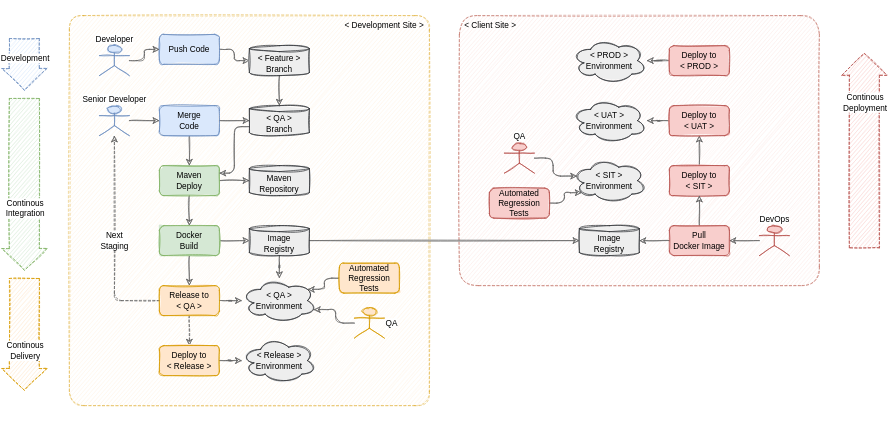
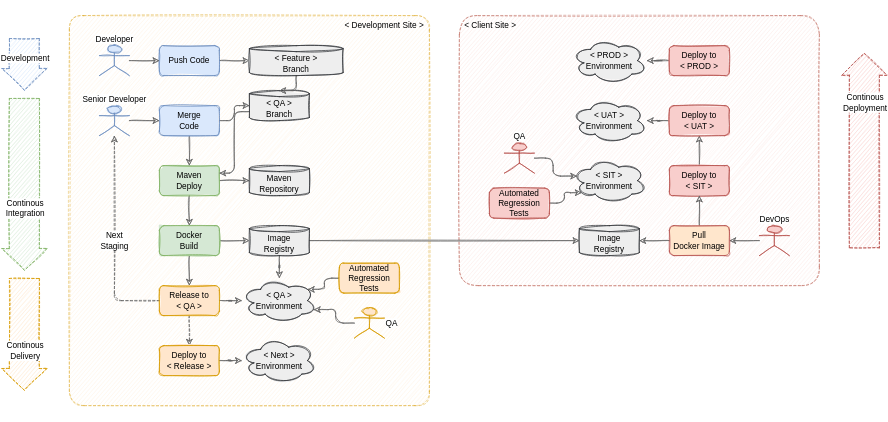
- <mxCell id="49" value="Push Code" style="rounded=1;whiteSpace=wrap;html=1;labelBackgroundColor=none;sketch=1;fillStyle=solid;fillColor=#dae8fc;strokeColor=#6c8ebf;fontSize=11;" parent="1" vertex="1"><mxGeometry x="200" y="45" width="80" height="40" as="geometry" /></mxCell>
+ <mxCell id="49" value="Push Code" style="rounded=1;whiteSpace=wrap;html=1;labelBackgroundColor=none;sketch=1;fillStyle=solid;fillColor=#dae8fc;strokeColor=#6c8ebf;fontSize=11;" parent="1" vertex="1"><mxGeometry x="200" y="60" width="80" height="40" as="geometry" /></mxCell>
- <mxCell id="51" value="&amp;lt; Feature &amp;gt;&lt;br&gt;Branch" style="shape=cylinder3;whiteSpace=wrap;html=1;boundedLbl=1;backgroundOutline=1;size=4;sketch=1;fillColor=#eeeeee;strokeColor=#36393d;fillStyle=solid;fontSize=11;" parent="1" vertex="1"><mxGeometry x="320" y="60" width="80" height="40" as="geometry" /></mxCell>
+ <mxCell id="51" value="&amp;lt; Feature &amp;gt;&lt;br&gt;Branch" style="shape=cylinder3;whiteSpace=wrap;html=1;boundedLbl=1;backgroundOutline=1;size=4;sketch=1;fillColor=#eeeeee;strokeColor=#36393d;fillStyle=solid;fontSize=11;" parent="1" vertex="1"><mxGeometry x="320" y="60" width="125" height="40" as="geometry" /></mxCell>
- <mxCell id="37" value="&amp;lt; QA &amp;gt;&lt;br&gt;Branch" style="shape=cylinder3;whiteSpace=wrap;html=1;boundedLbl=1;backgroundOutline=1;size=4;sketch=1;fillColor=#eeeeee;strokeColor=#36393d;fillStyle=solid;fontSize=11;" parent="1" vertex="1"><mxGeometry x="320" y="140" width="80" height="40" as="geometry" /></mxCell>
+ <mxCell id="37" value="&amp;lt; QA &amp;gt;&lt;br&gt;Branch" style="shape=cylinder3;whiteSpace=wrap;html=1;boundedLbl=1;backgroundOutline=1;size=4;sketch=1;fillColor=#eeeeee;strokeColor=#36393d;fillStyle=solid;fontSize=11;" parent="1" vertex="1"><mxGeometry x="320" y="120" width="80" height="40" as="geometry" /></mxCell>
- <mxCell id="21" value="Pull&lt;br&gt;Docker Image" style="rounded=1;whiteSpace=wrap;html=1;labelBackgroundColor=none;sketch=1;fillStyle=solid;fillColor=#f8cecc;strokeColor=#b85450;fontSize=11;" parent="1" vertex="1"><mxGeometry x="880" y="300" width="80" height="40" as="geometry" /></mxCell>
+ <mxCell id="21" value="Pull&lt;br&gt;Docker Image" style="rounded=1;whiteSpace=wrap;html=1;labelBackgroundColor=none;sketch=1;fillStyle=solid;fillColor=#ffe6cc;strokeColor=#b85450;fontSize=11;" parent="1" vertex="1"><mxGeometry x="880" y="300" width="80" height="40" as="geometry" /></mxCell>
- <mxCell id="62" value="&amp;lt; Release &amp;gt;&lt;br&gt;Environment" style="ellipse;shape=cloud;whiteSpace=wrap;html=1;rounded=1;sketch=1;fillColor=#eeeeee;strokeColor=#36393d;fillStyle=solid;fontSize=11;" parent="1" vertex="1"><mxGeometry x="310" y="450" width="100" height="60" as="geometry" /></mxCell>
+ <mxCell id="62" value="&amp;lt; Next &amp;gt;&lt;br&gt;Environment" style="ellipse;shape=cloud;whiteSpace=wrap;html=1;rounded=1;sketch=1;fillColor=#eeeeee;strokeColor=#36393d;fillStyle=solid;fontSize=11;" parent="1" vertex="1"><mxGeometry x="310" y="450" width="100" height="60" as="geometry" /></mxCell>
